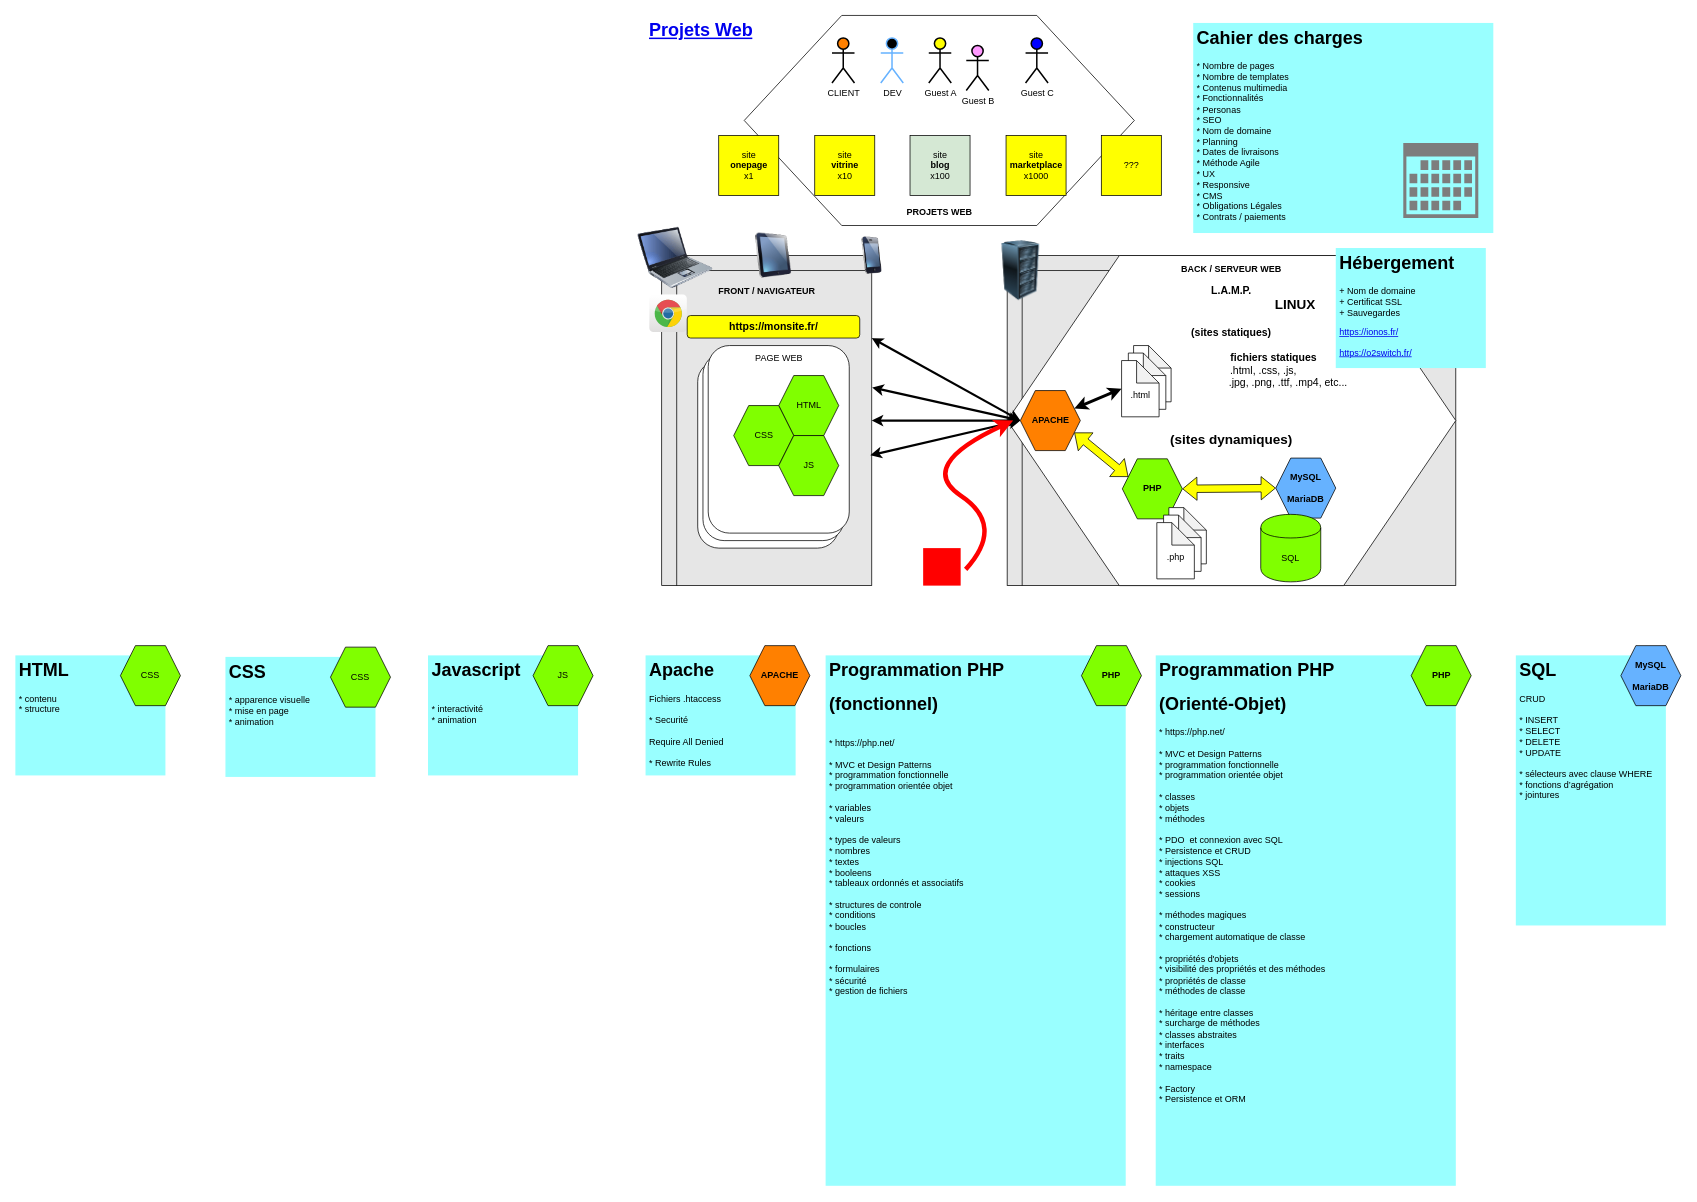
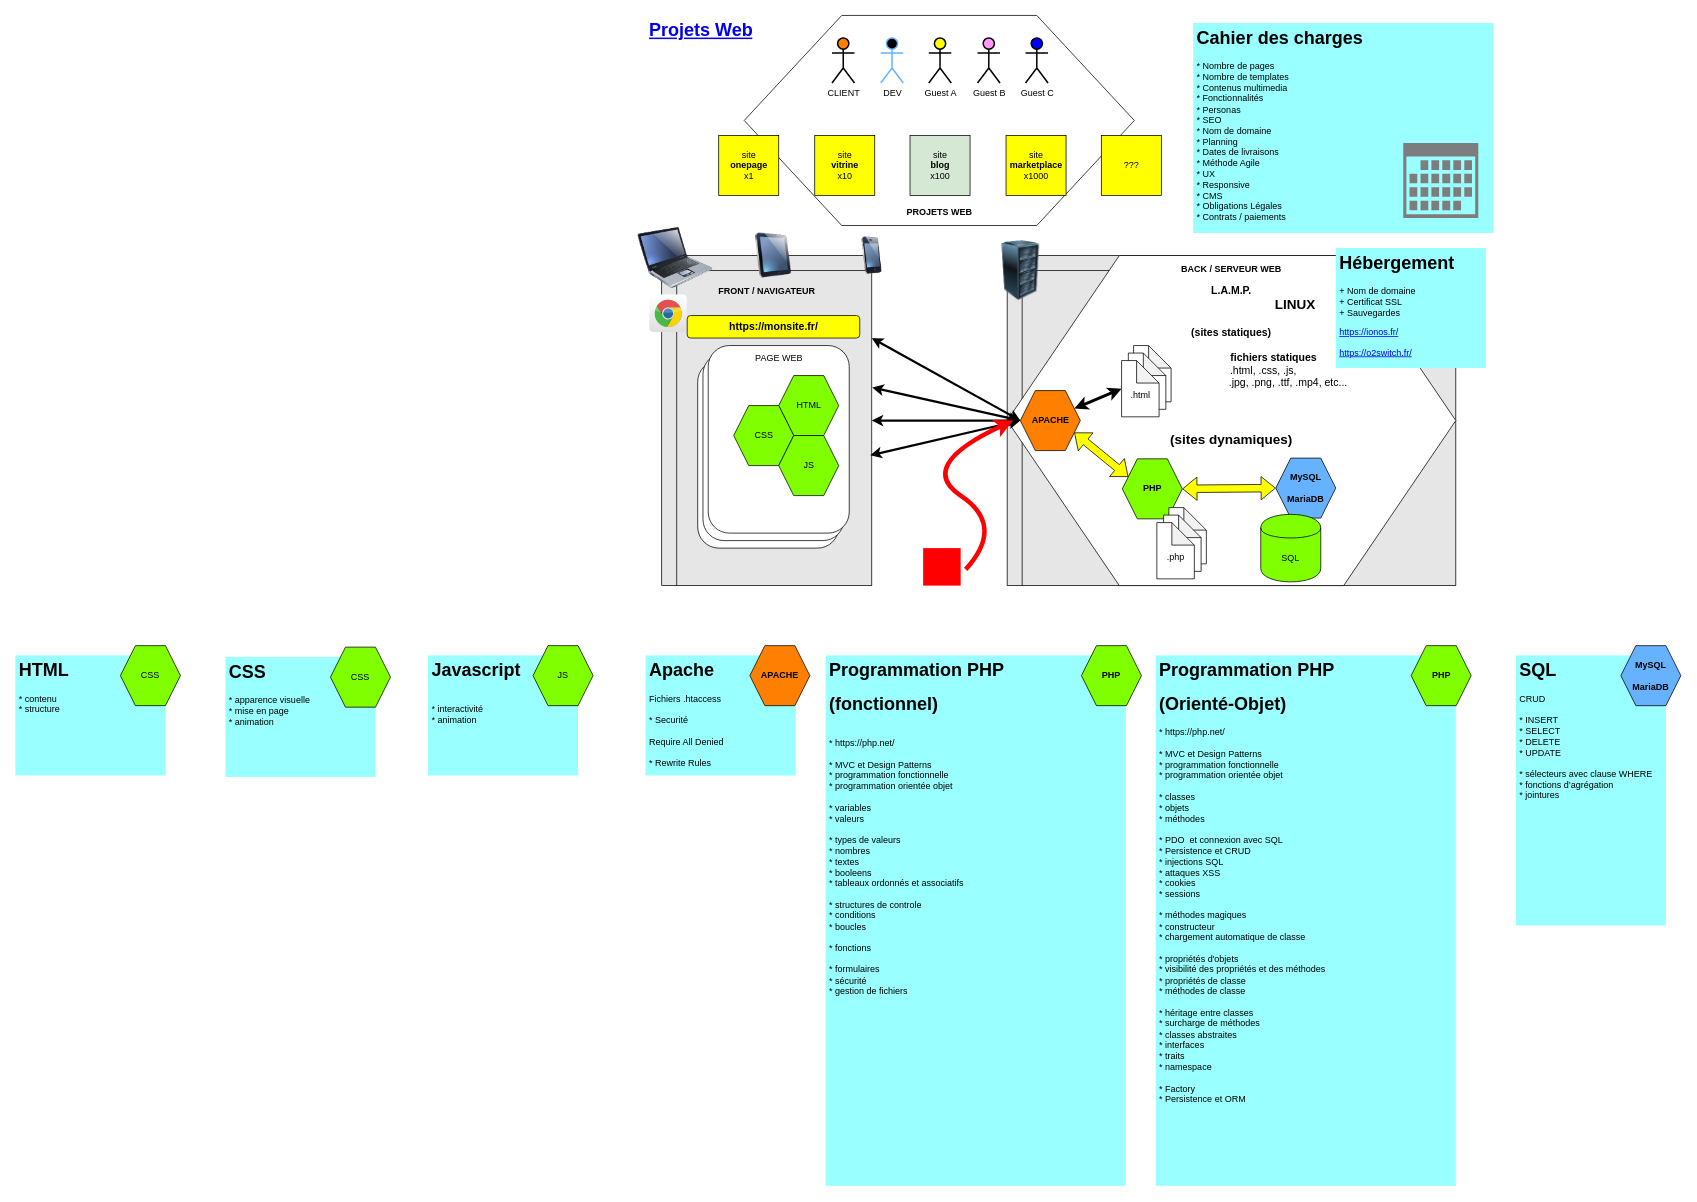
- <mxCell id="15" value="Guest B" style="shape=umlActor;verticalLabelPosition=bottom;labelBackgroundColor=#ffffff;verticalAlign=top;html=1;outlineConnect=0;fillColor=#FF99FF;strokeWidth=2;" parent="1" vertex="1"><mxGeometry x="1287.5" y="60" width="30" height="60" as="geometry" /></mxCell>
+ <mxCell id="15" value="Guest B" style="shape=umlActor;verticalLabelPosition=bottom;labelBackgroundColor=#ffffff;verticalAlign=top;html=1;outlineConnect=0;fillColor=#FF99FF;strokeWidth=2;" parent="1" vertex="1"><mxGeometry x="1302.5" y="50" width="30" height="60" as="geometry" /></mxCell>
